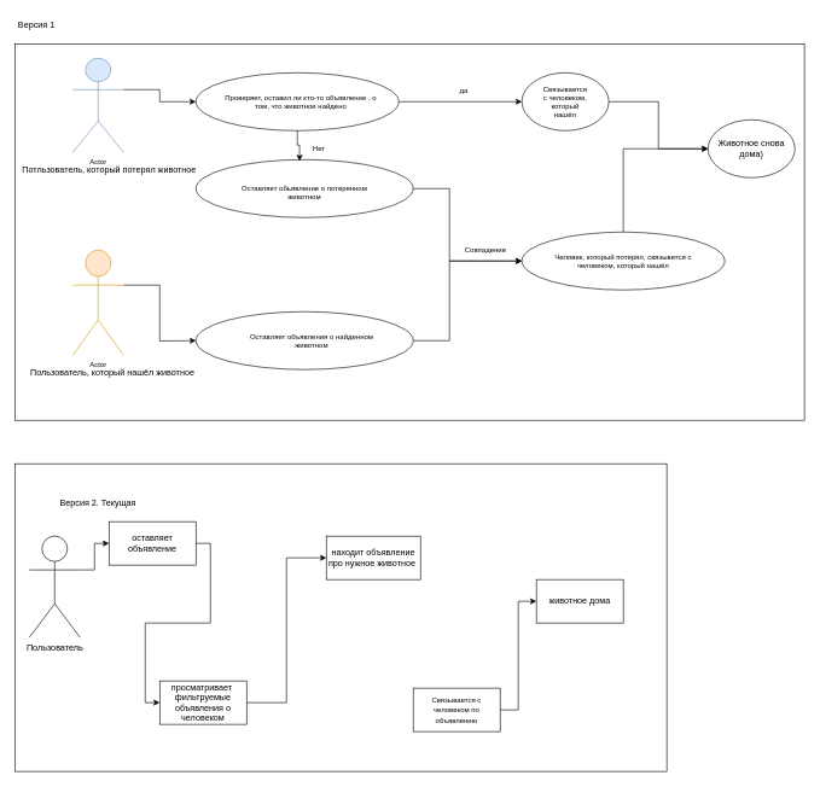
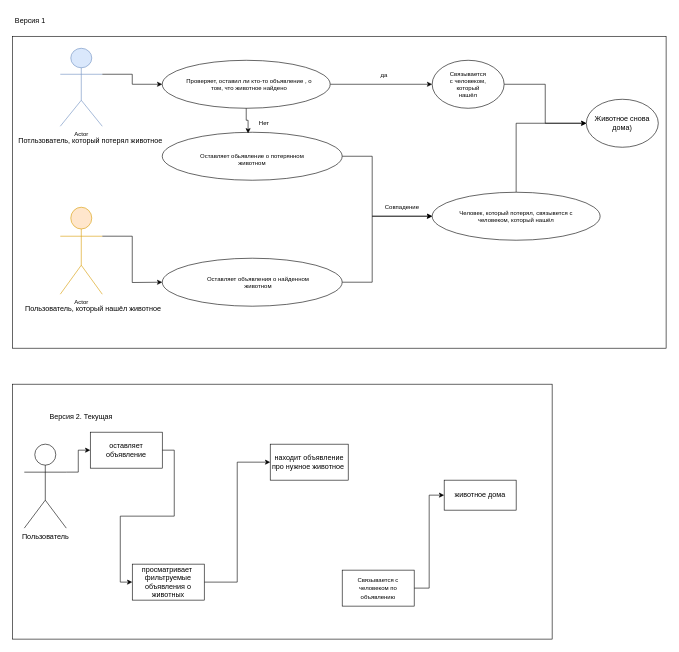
- <mxCell id="39" value="животное дома" style="rounded=0;whiteSpace=wrap;html=1;" vertex="1" parent="1"><mxGeometry x="740" y="800" width="120" height="60" as="geometry" /></mxCell>
+ <mxCell id="39" value="животное дома" style="rounded=0;whiteSpace=wrap;html=1;" vertex="1" parent="1"><mxGeometry x="740" y="800" width="120" height="50" as="geometry" /></mxCell>
- <mxCell id="37" value="просматривает&amp;nbsp; фильтруемые объявления о человеком" style="rounded=0;whiteSpace=wrap;html=1;" vertex="1" parent="1"><mxGeometry x="220" y="940" width="120" height="60" as="geometry" /></mxCell>
+ <mxCell id="37" value="просматривает&amp;nbsp; фильтруемые объявления о животных" style="rounded=0;whiteSpace=wrap;html=1;" vertex="1" parent="1"><mxGeometry x="220" y="940" width="120" height="60" as="geometry" /></mxCell>
